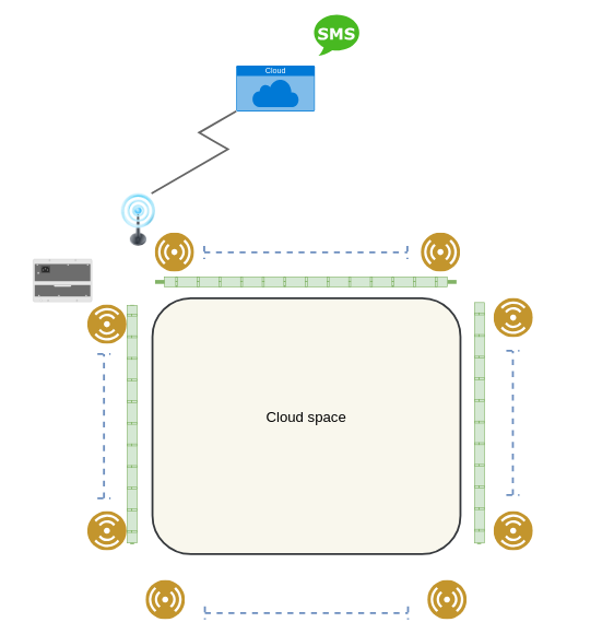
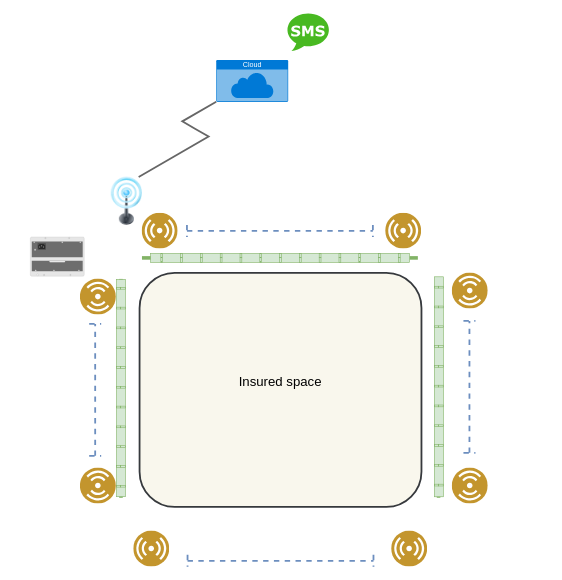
- <mxCell id="30" value="&lt;div style=&quot;font-size: 22px;&quot;&gt;&lt;font style=&quot;font-size: 22px;&quot;&gt;Cloud space&lt;/font&gt;&lt;/div&gt;&lt;div style=&quot;font-size: 22px;&quot;&gt;&lt;br&gt;&lt;/div&gt;" style="rounded=1;whiteSpace=wrap;html=1;strokeWidth=3;fillColor=#f9f7ed;strokeColor=#36393d;" vertex="1" parent="1"><mxGeometry x="232.19" y="454" width="470" height="390" as="geometry" /></mxCell>
+ <mxCell id="30" value="&lt;div style=&quot;font-size: 22px;&quot;&gt;&lt;font style=&quot;font-size: 22px;&quot;&gt;Insured space&lt;/font&gt;&lt;/div&gt;&lt;div style=&quot;font-size: 22px;&quot;&gt;&lt;br&gt;&lt;/div&gt;" style="rounded=1;whiteSpace=wrap;html=1;strokeWidth=3;fillColor=#f9f7ed;strokeColor=#36393d;" vertex="1" parent="1"><mxGeometry x="232.19" y="454" width="470" height="390" as="geometry" /></mxCell>
